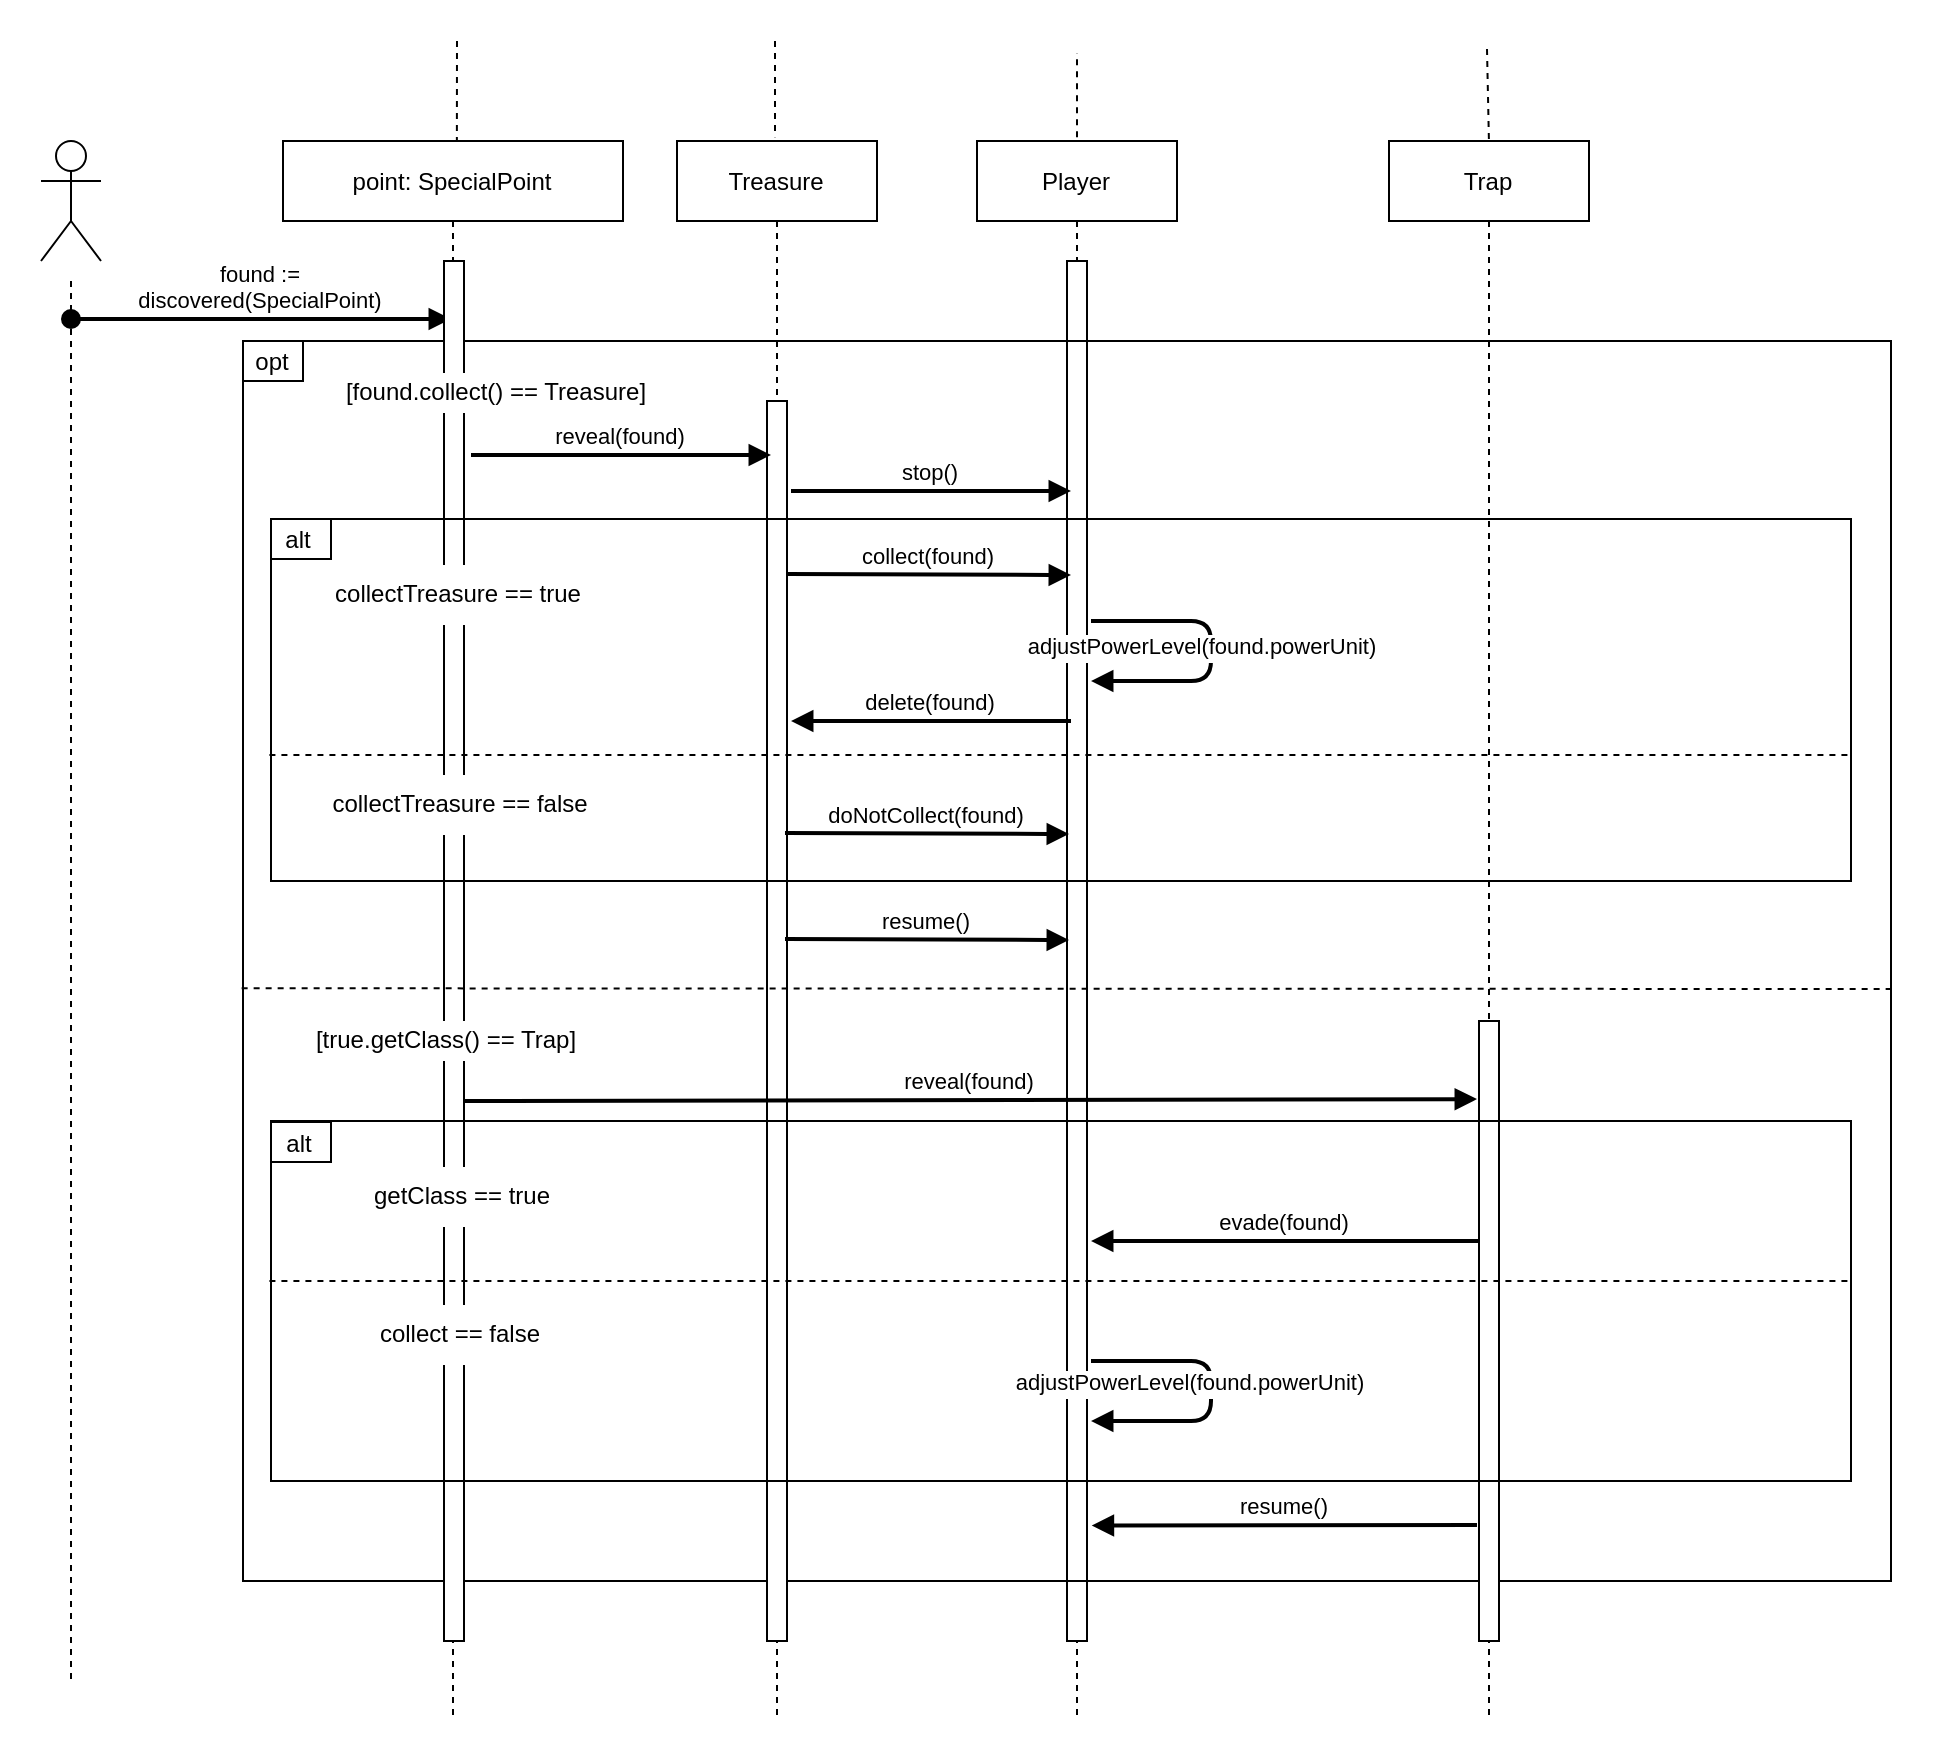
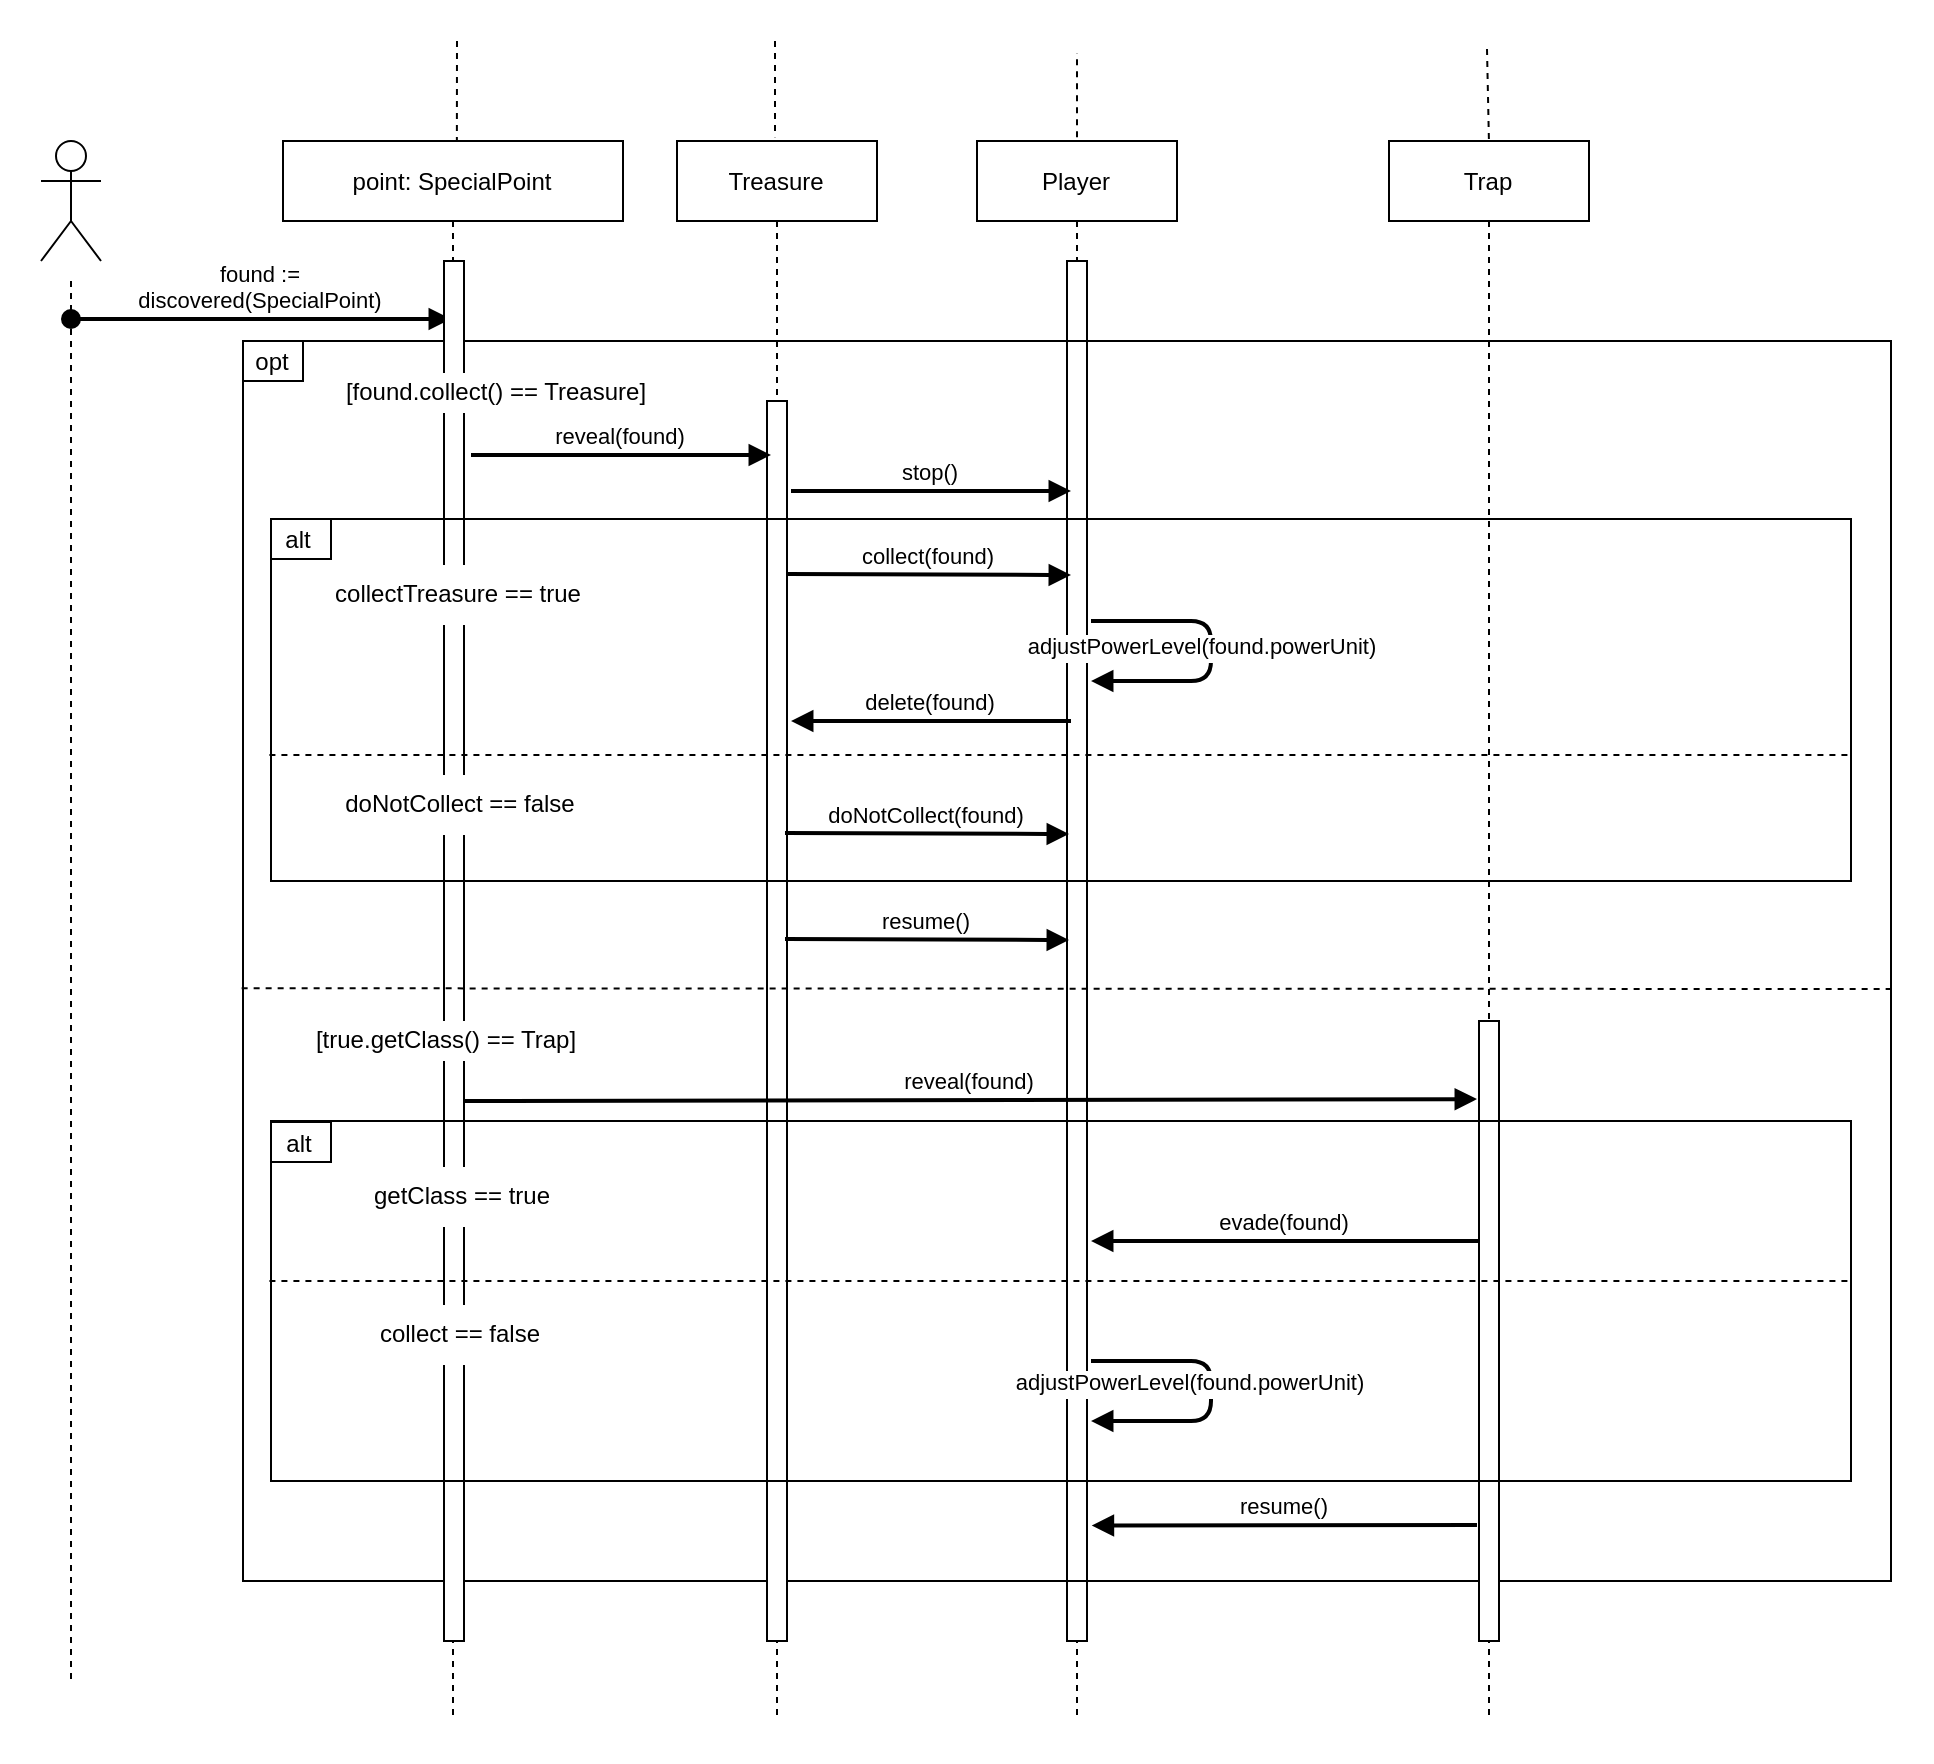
- <mxCell id="33" value="collectTreasure == false" style="text;html=1;align=center;verticalAlign=middle;whiteSpace=wrap;rounded=0;dashed=1;fillColor=default;" vertex="1" parent="1"><mxGeometry x="164" y="387" width="132" height="30" as="geometry" /></mxCell>
+ <mxCell id="33" value="doNotCollect == false" style="text;html=1;align=center;verticalAlign=middle;whiteSpace=wrap;rounded=0;dashed=1;fillColor=default;" vertex="1" parent="1"><mxGeometry x="164" y="387" width="132" height="30" as="geometry" /></mxCell>
